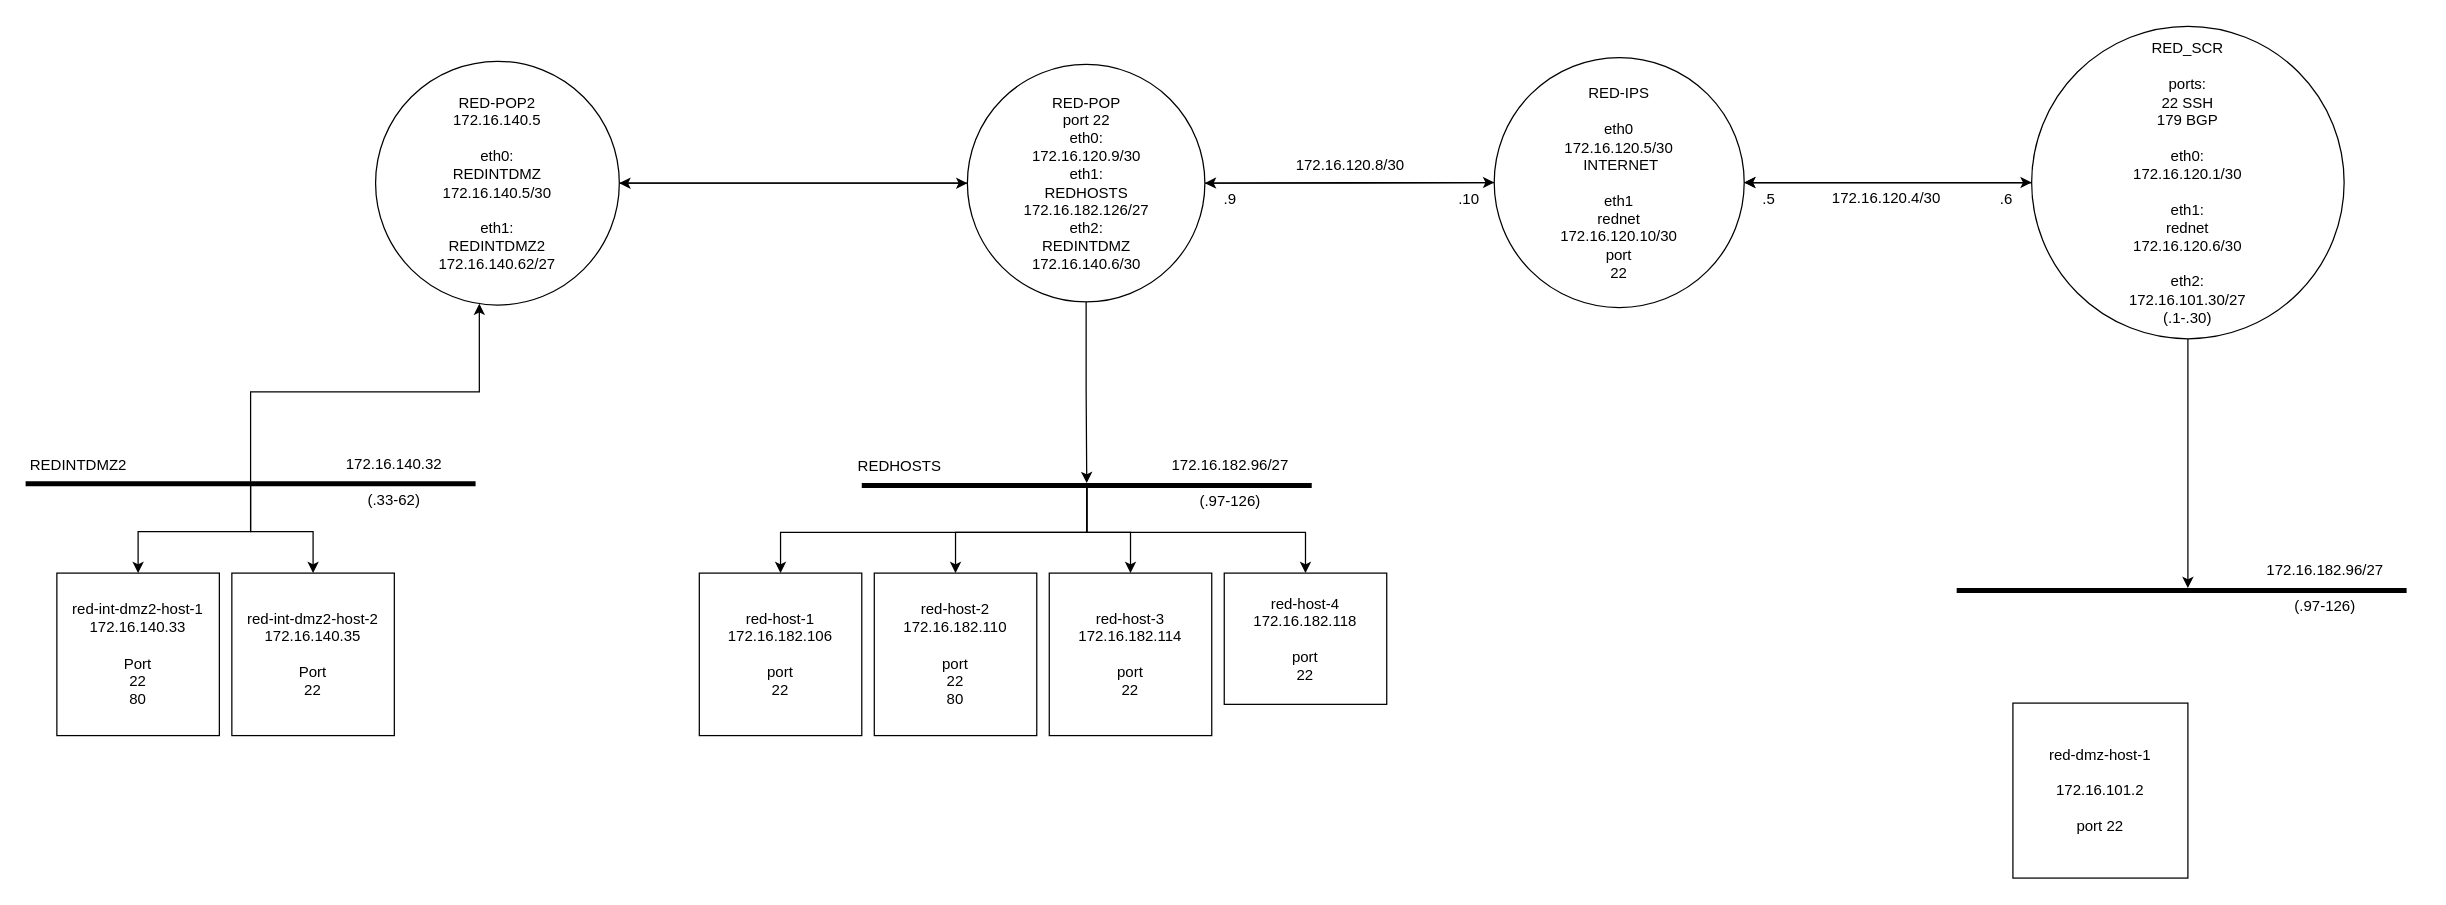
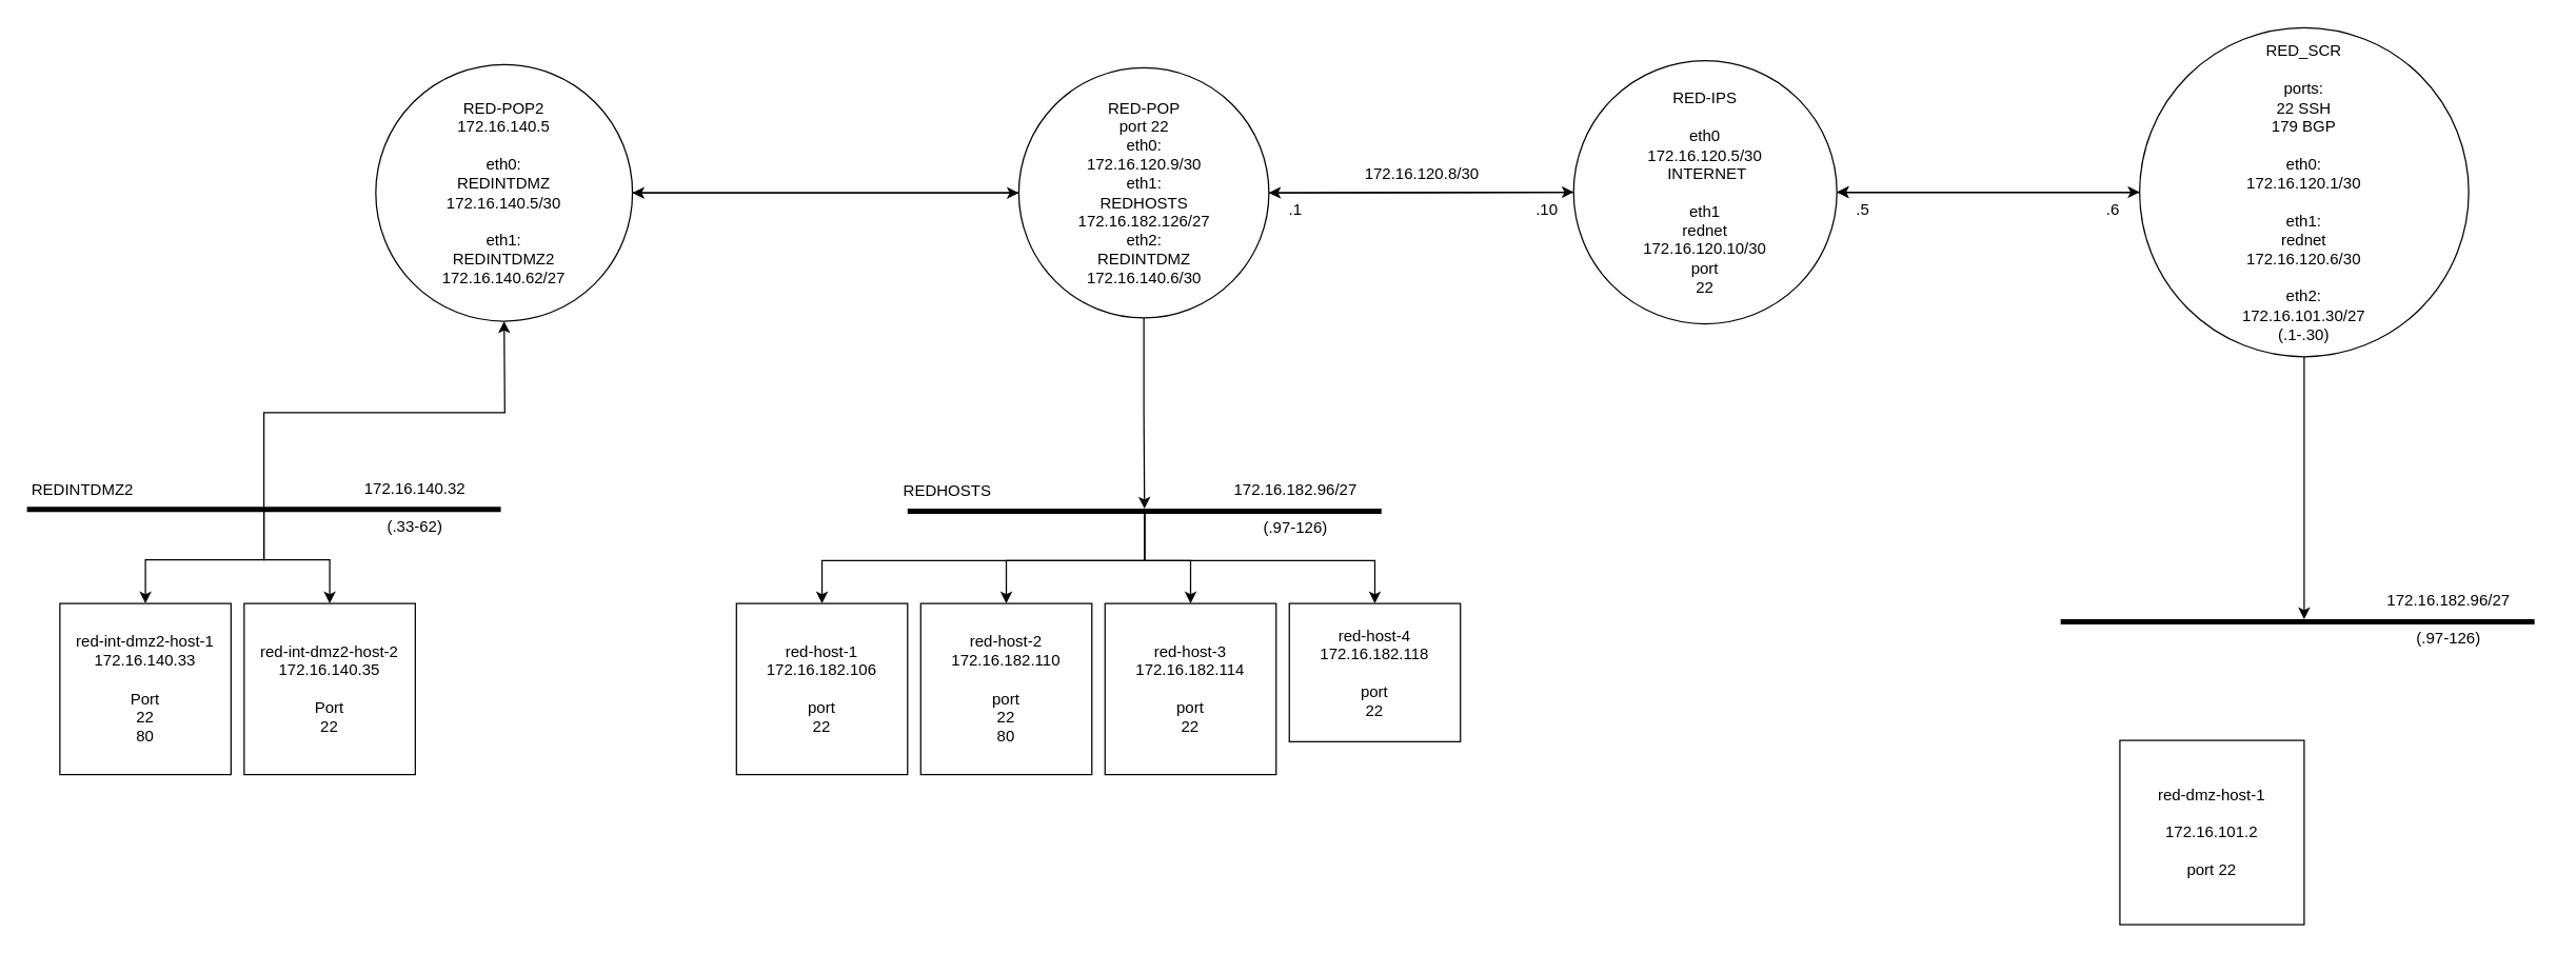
- <mxCell id="19" value="RED-POP2&lt;br&gt;172.16.140.5&lt;br&gt;&lt;br&gt;eth0:&lt;br&gt;REDINTDMZ&lt;br&gt;172.16.140.5/30&lt;br&gt;&lt;br&gt;eth1:&lt;br&gt;REDINTDMZ2&lt;br&gt;172.16.140.62/27" style="ellipse;whiteSpace=wrap;html=1;aspect=fixed;" vertex="1" parent="1"><mxGeometry x="300" y="48.5" width="195" height="195" as="geometry" /></mxCell>
+ <mxCell id="19" value="RED-POP2&lt;br&gt;172.16.140.5&lt;br&gt;&lt;br&gt;eth0:&lt;br&gt;REDINTDMZ&lt;br&gt;172.16.140.5/30&lt;br&gt;&lt;br&gt;eth1:&lt;br&gt;REDINTDMZ2&lt;br&gt;172.16.140.62/27" style="ellipse;whiteSpace=wrap;html=1;aspect=fixed;" vertex="1" parent="1"><mxGeometry x="285" y="48.5" width="195" height="195" as="geometry" /></mxCell>
- <mxCell id="32" value="172.16.120.4/30" style="text;html=1;strokeColor=none;fillColor=none;align=center;verticalAlign=middle;whiteSpace=wrap;rounded=0;" vertex="1" parent="1"><mxGeometry x="1464" y="148" width="90" height="20" as="geometry" /></mxCell>
- <mxCell id="37" value=".9" style="text;html=1;strokeColor=none;fillColor=none;align=center;verticalAlign=middle;whiteSpace=wrap;rounded=0;" vertex="1" parent="1"><mxGeometry x="964" y="149" width="40" height="20" as="geometry" /></mxCell>
+ <mxCell id="37" value=".1" style="text;html=1;strokeColor=none;fillColor=none;align=center;verticalAlign=middle;whiteSpace=wrap;rounded=0;" vertex="1" parent="1"><mxGeometry x="964" y="149" width="40" height="20" as="geometry" /></mxCell>
